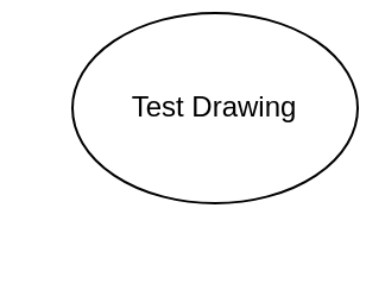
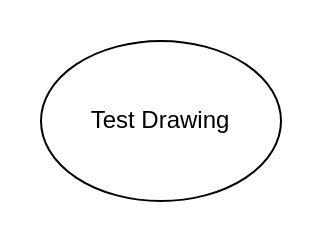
- <mxCell id="2" value="Test Drawing" style="ellipse;whiteSpace=wrap;html=1;" vertex="1" parent="1"><mxGeometry x="30" y="5" width="120" height="80" as="geometry" /></mxCell>
+ <mxCell id="2" value="Test Drawing" style="ellipse;whiteSpace=wrap;html=1;" vertex="1" parent="1"><mxGeometry x="20" y="20" width="120" height="80" as="geometry" /></mxCell>
